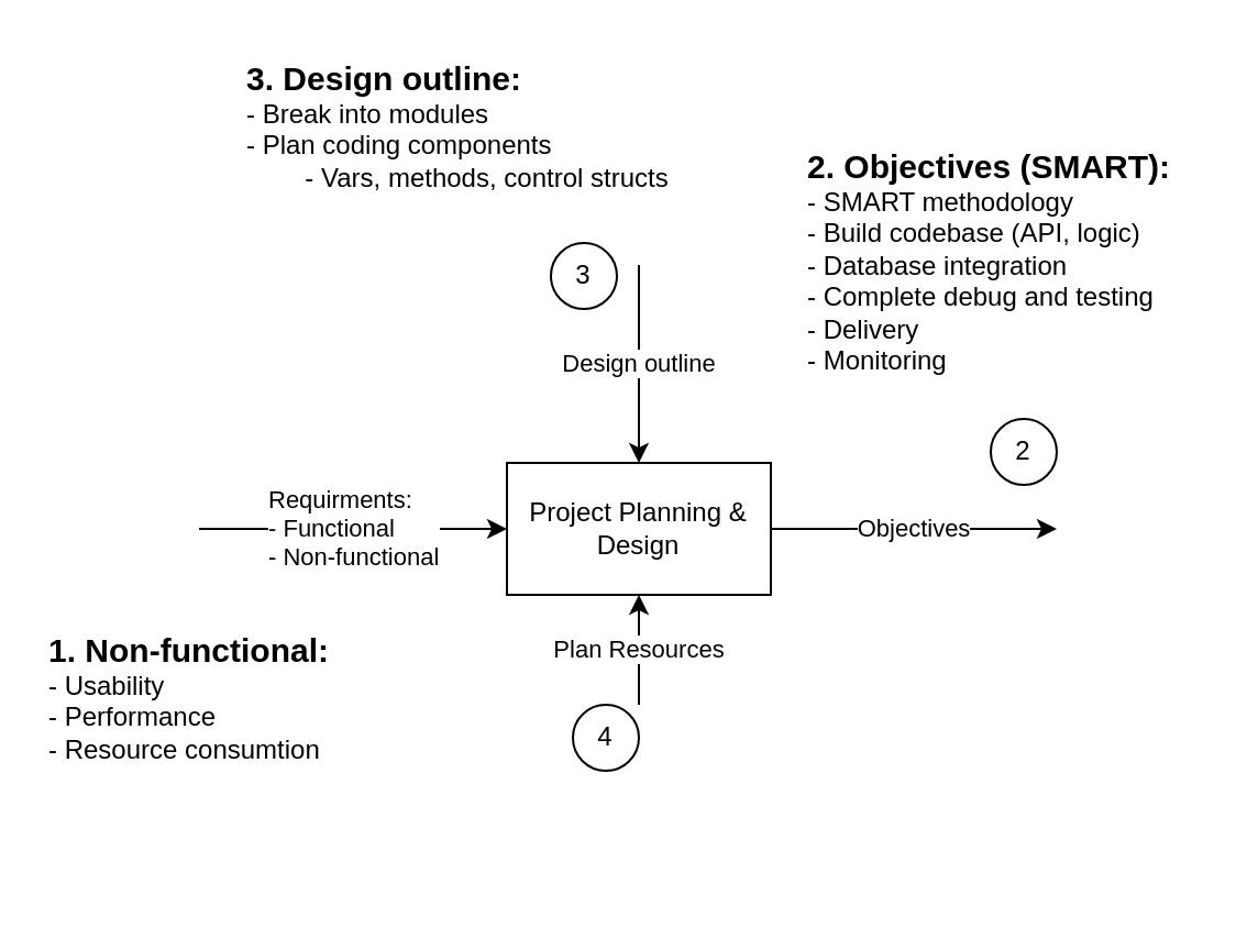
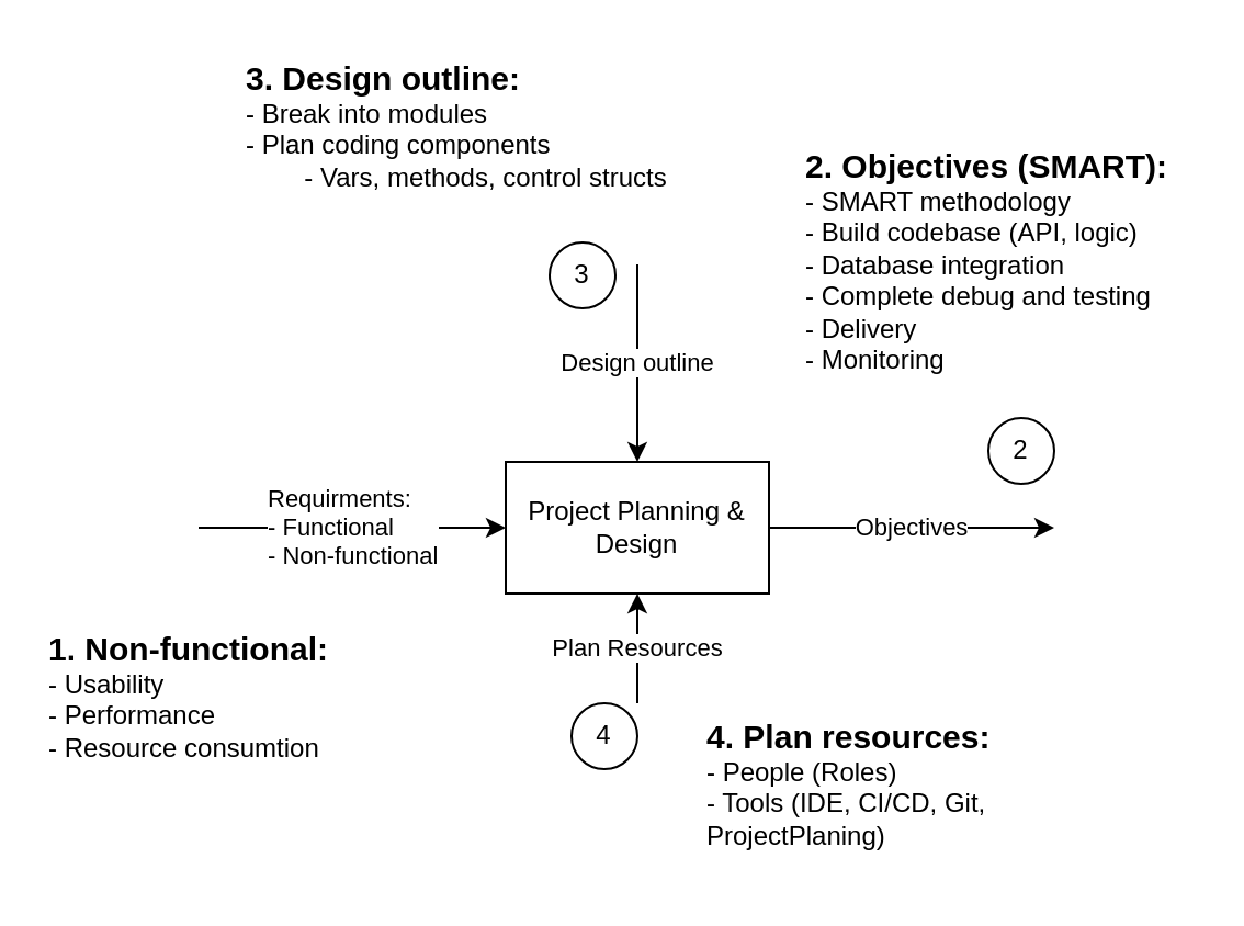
+ <mxCell id="13" value="&lt;b&gt;&lt;font style=&quot;font-size: 15px;&quot;&gt;4. Plan resources:&lt;/font&gt;&lt;/b&gt;&lt;div&gt;- People (Roles)&lt;/div&gt;&lt;div&gt;- Tools (IDE, CI/CD, Git, ProjectPlaning)&lt;/div&gt;&lt;div&gt;&lt;br&gt;&lt;/div&gt;" style="text;html=1;whiteSpace=wrap;overflow=hidden;rounded=0;" vertex="1" parent="1"><mxGeometry x="320" y="320" width="210" height="80" as="geometry" /></mxCell>
